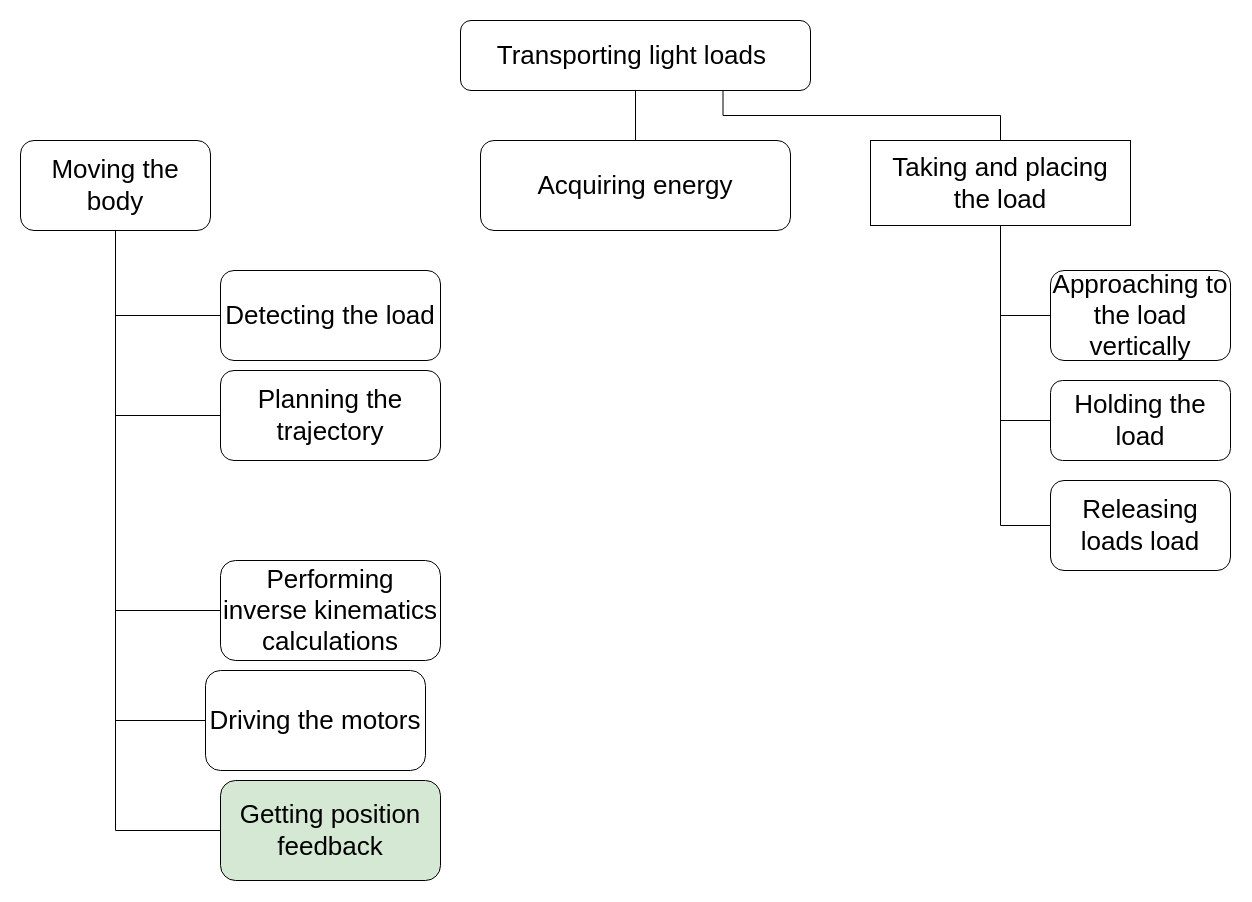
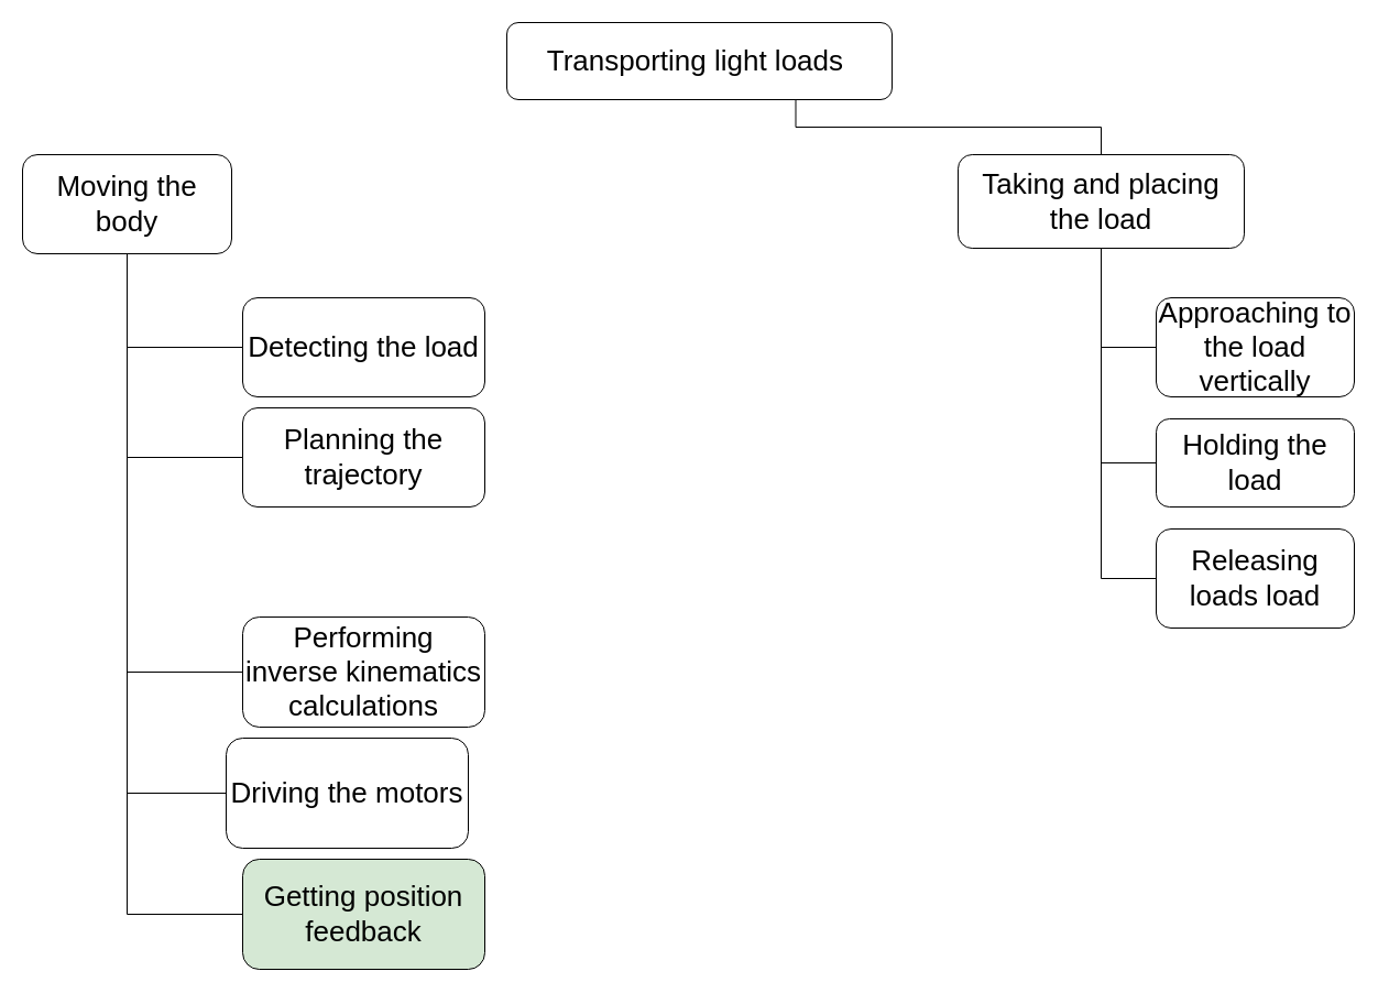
- <mxCell id="8" style="edgeStyle=orthogonalEdgeStyle;rounded=0;orthogonalLoop=1;jettySize=auto;html=1;exitX=0.5;exitY=1;exitDx=0;exitDy=0;entryX=0.5;entryY=0;entryDx=0;entryDy=0;endArrow=none;endFill=0;" parent="1" source="10" target="20" edge="1"><mxGeometry relative="1" as="geometry" /></mxCell>
- <mxCell id="14" value="&lt;font style=&quot;font-size: 26px&quot;&gt;Taking and placing the load&lt;/font&gt;" style="whiteSpace=wrap;html=1;rounded=0;" parent="1" vertex="1"><mxGeometry x="870" y="140" width="260" height="85" as="geometry" /></mxCell>
+ <mxCell id="14" value="&lt;font style=&quot;font-size: 26px&quot;&gt;Taking and placing the load&lt;/font&gt;" style="rounded=1;whiteSpace=wrap;html=1;" parent="1" vertex="1"><mxGeometry x="870" y="140" width="260" height="85" as="geometry" /></mxCell>
- <mxCell id="20" value="&lt;font style=&quot;font-size: 26px&quot;&gt;Acquiring energy&lt;/font&gt;" style="rounded=1;whiteSpace=wrap;html=1;" parent="1" vertex="1"><mxGeometry x="480" y="140" width="310" height="90" as="geometry" /></mxCell>
